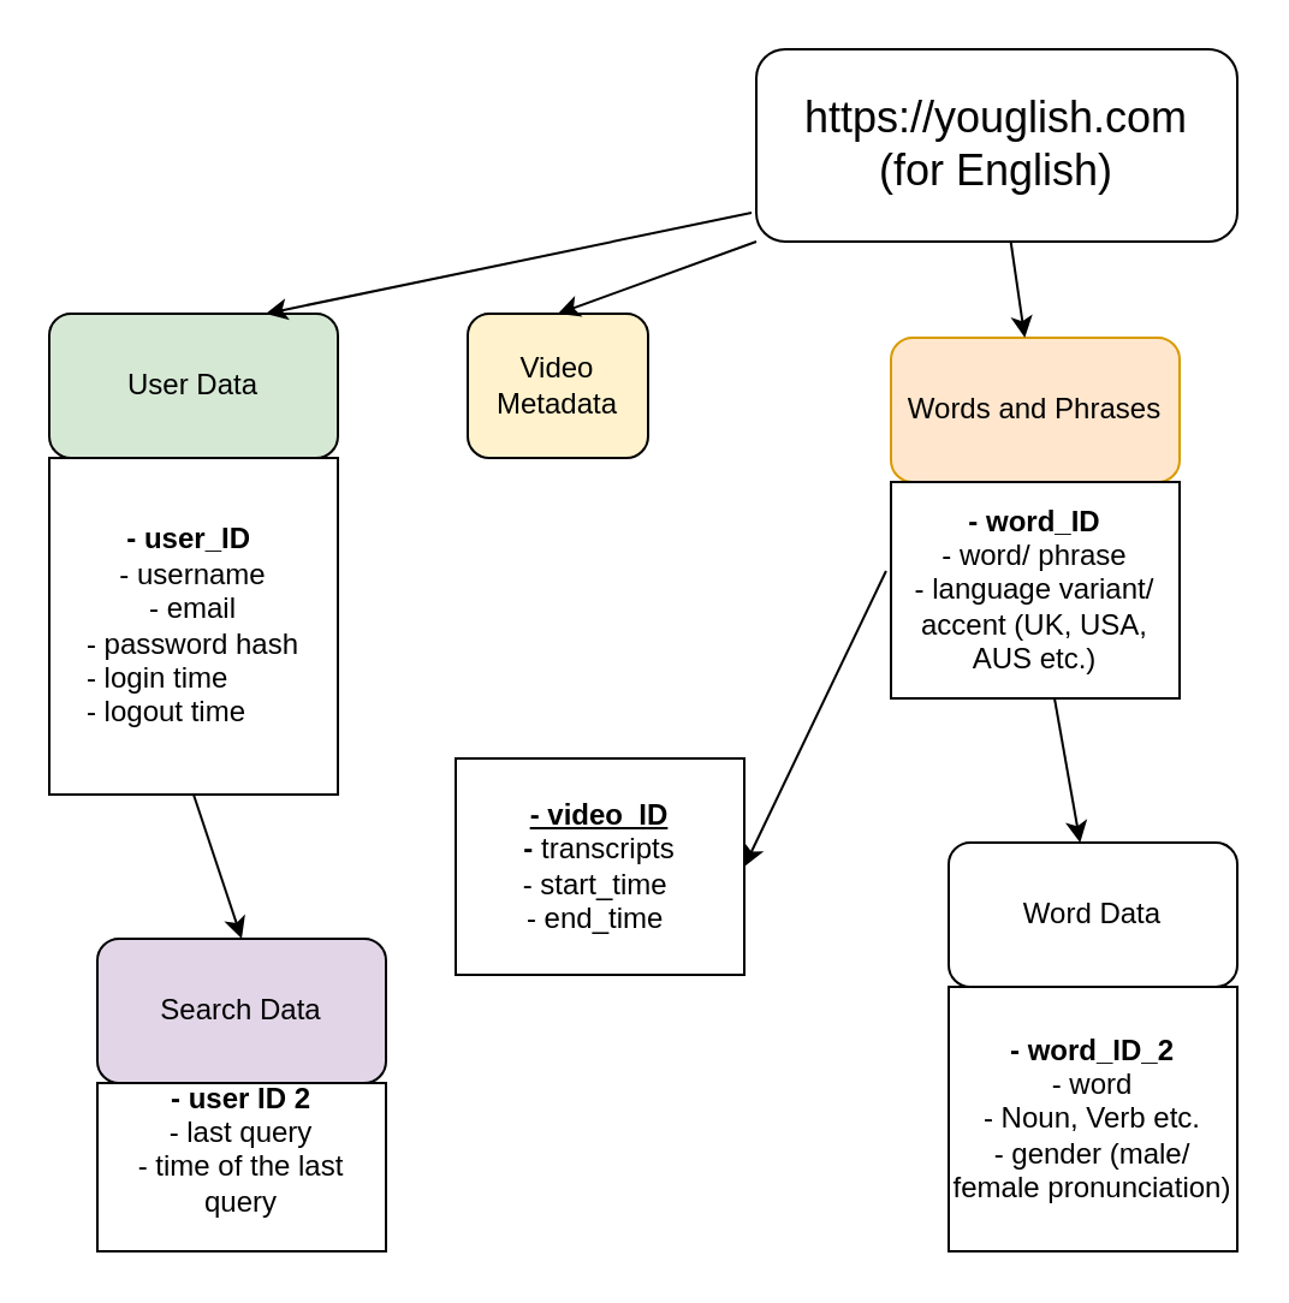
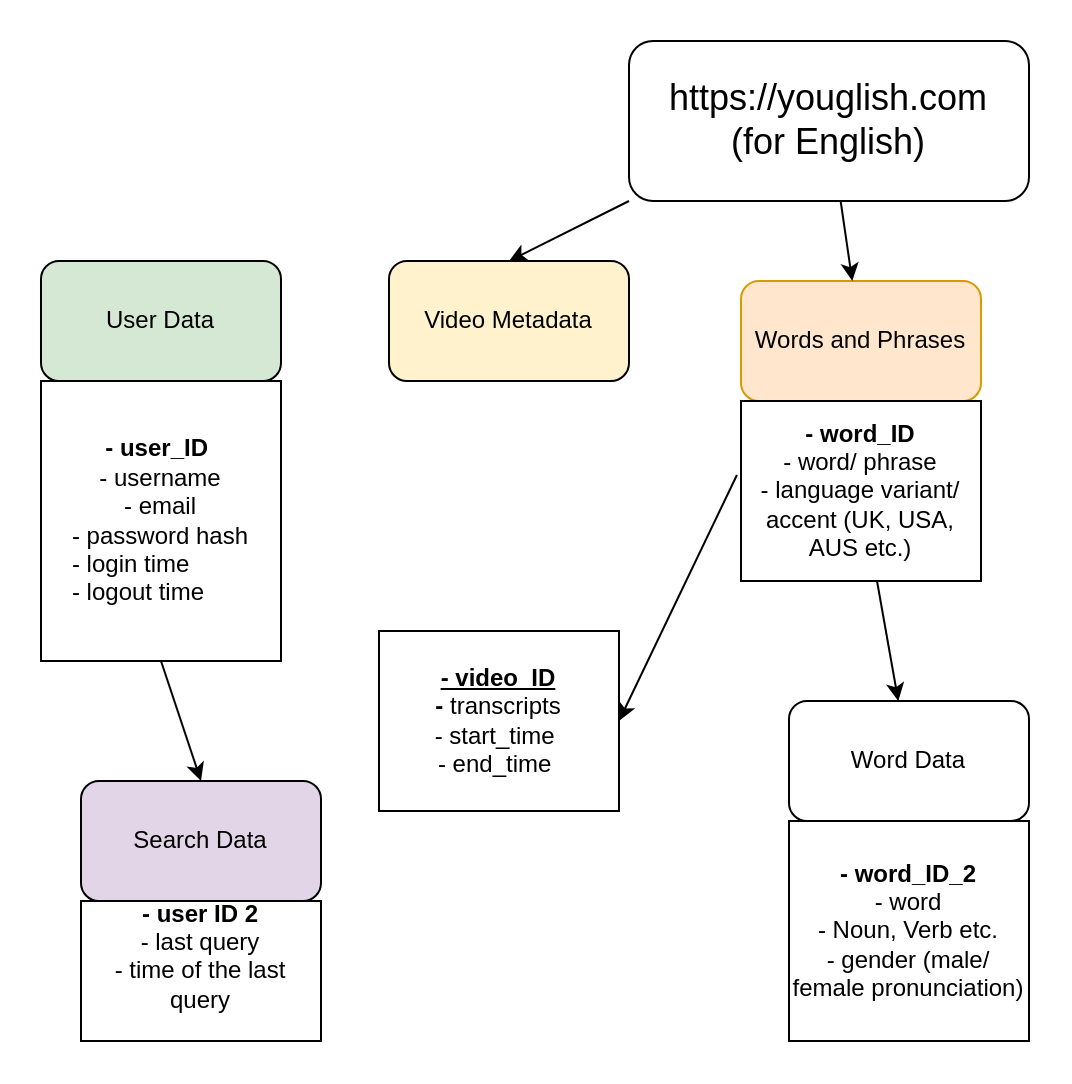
- <mxCell id="11" value="" style="endArrow=classic;html=1;rounded=0;entryX=0.75;entryY=0;entryDx=0;entryDy=0;exitX=-0.01;exitY=0.85;exitDx=0;exitDy=0;exitPerimeter=0;" edge="1" parent="1" source="2" target="3"><mxGeometry width="50" height="50" relative="1" as="geometry"><mxPoint x="310" y="60" as="sourcePoint" /><mxPoint x="140" y="40" as="targetPoint" /></mxGeometry></mxCell>
- <mxCell id="5" value="Video Metadata" style="rounded=1;whiteSpace=wrap;html=1;fillColor=light-dark(#FFF2CC,var(--ge-dark-color, #121212));" vertex="1" parent="1"><mxGeometry x="194" y="130" width="75" height="60" as="geometry" /></mxCell>
+ <mxCell id="5" value="Video Metadata" style="rounded=1;whiteSpace=wrap;html=1;fillColor=light-dark(#FFF2CC,var(--ge-dark-color, #121212));" vertex="1" parent="1"><mxGeometry x="194" y="130" width="120" height="60" as="geometry" /></mxCell>
